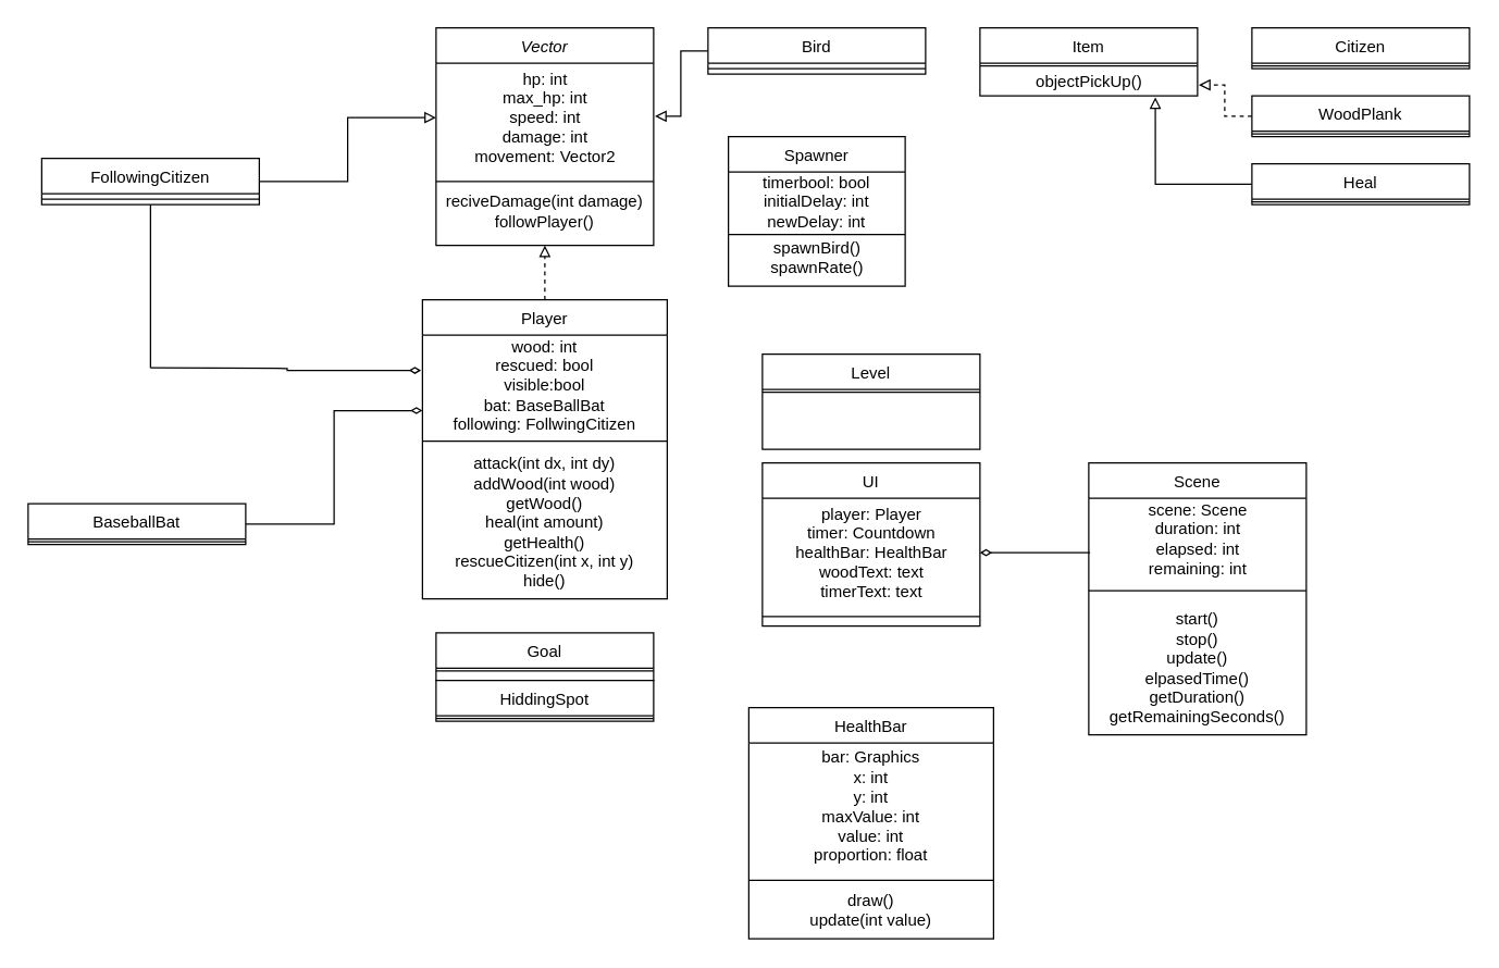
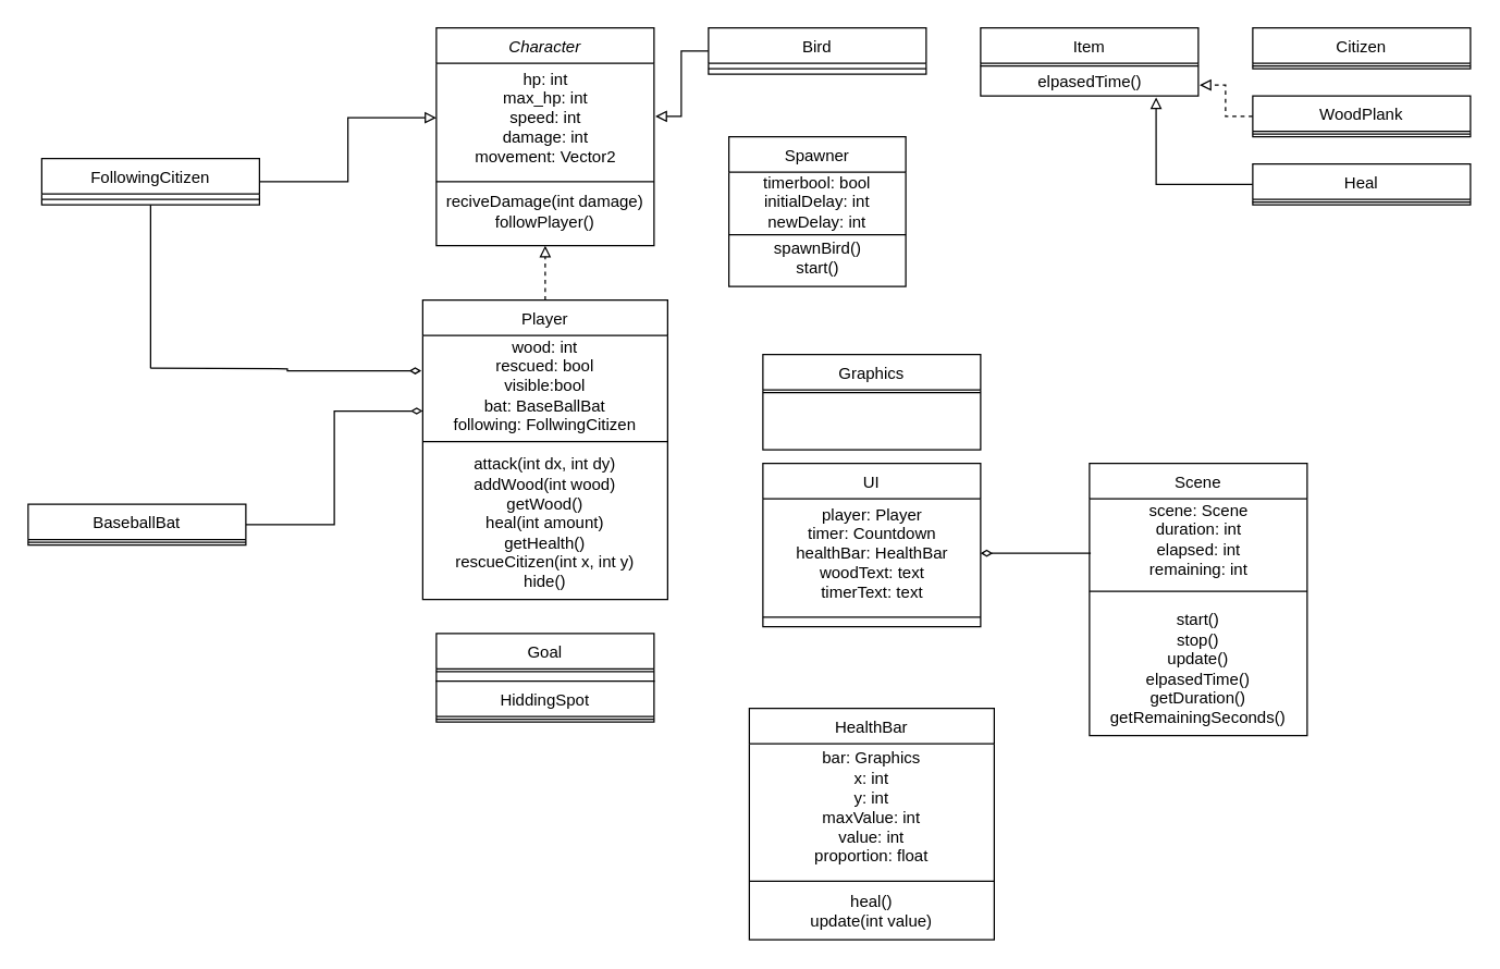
- <mxCell id="2" value="Vector" style="swimlane;fontStyle=2;align=center;verticalAlign=top;childLayout=stackLayout;horizontal=1;startSize=26;horizontalStack=0;resizeParent=1;resizeLast=0;collapsible=1;marginBottom=0;rounded=0;shadow=0;strokeWidth=1;" parent="1" vertex="1"><mxGeometry x="320" y="20" width="160" height="160" as="geometry"><mxRectangle x="230" y="140" width="160" height="26" as="alternateBounds" /></mxGeometry></mxCell>
+ <mxCell id="2" value="Character" style="swimlane;fontStyle=2;align=center;verticalAlign=top;childLayout=stackLayout;horizontal=1;startSize=26;horizontalStack=0;resizeParent=1;resizeLast=0;collapsible=1;marginBottom=0;rounded=0;shadow=0;strokeWidth=1;" parent="1" vertex="1"><mxGeometry x="320" y="20" width="160" height="160" as="geometry"><mxRectangle x="230" y="140" width="160" height="26" as="alternateBounds" /></mxGeometry></mxCell>
- <mxCell id="20" value="objectPickUp()" style="text;html=1;align=center;verticalAlign=middle;resizable=0;points=[];autosize=1;strokeColor=none;fillColor=none;" vertex="1" parent="18"><mxGeometry y="30" width="160" height="20" as="geometry" /></mxCell>
+ <mxCell id="20" value="elpasedTime()" style="text;html=1;align=center;verticalAlign=middle;resizable=0;points=[];autosize=1;strokeColor=none;fillColor=none;" vertex="1" parent="18"><mxGeometry y="30" width="160" height="20" as="geometry" /></mxCell>
- <mxCell id="49" value="spawnBird()&lt;br&gt;spawnRate()" style="text;html=1;align=center;verticalAlign=middle;resizable=0;points=[];autosize=1;strokeColor=none;fillColor=none;" vertex="1" parent="46"><mxGeometry y="74" width="130" height="30" as="geometry" /></mxCell>
+ <mxCell id="49" value="spawnBird()&lt;br&gt;start()" style="text;html=1;align=center;verticalAlign=middle;resizable=0;points=[];autosize=1;strokeColor=none;fillColor=none;" vertex="1" parent="46"><mxGeometry y="74" width="130" height="30" as="geometry" /></mxCell>
- <mxCell id="24" value="Level&#10;" style="swimlane;fontStyle=0;align=center;verticalAlign=top;childLayout=stackLayout;horizontal=1;startSize=26;horizontalStack=0;resizeParent=1;resizeLast=0;collapsible=1;marginBottom=0;rounded=0;shadow=0;strokeWidth=1;" vertex="1" parent="1"><mxGeometry x="560" y="260" width="160" height="70" as="geometry"><mxRectangle x="340" y="380" width="170" height="26" as="alternateBounds" /></mxGeometry></mxCell>
+ <mxCell id="24" value="Graphics&#10;" style="swimlane;fontStyle=0;align=center;verticalAlign=top;childLayout=stackLayout;horizontal=1;startSize=26;horizontalStack=0;resizeParent=1;resizeLast=0;collapsible=1;marginBottom=0;rounded=0;shadow=0;strokeWidth=1;" vertex="1" parent="1"><mxGeometry x="560" y="260" width="160" height="70" as="geometry"><mxRectangle x="340" y="380" width="170" height="26" as="alternateBounds" /></mxGeometry></mxCell>
- <mxCell id="37" value="draw()&lt;br&gt;update(int value)" style="text;html=1;strokeColor=none;fillColor=none;align=center;verticalAlign=middle;whiteSpace=wrap;rounded=0;" vertex="1" parent="34"><mxGeometry y="134" width="180" height="30" as="geometry" /></mxCell>
+ <mxCell id="37" value="heal()&lt;br&gt;update(int value)" style="text;html=1;strokeColor=none;fillColor=none;align=center;verticalAlign=middle;whiteSpace=wrap;rounded=0;" vertex="1" parent="34"><mxGeometry y="134" width="180" height="30" as="geometry" /></mxCell>
